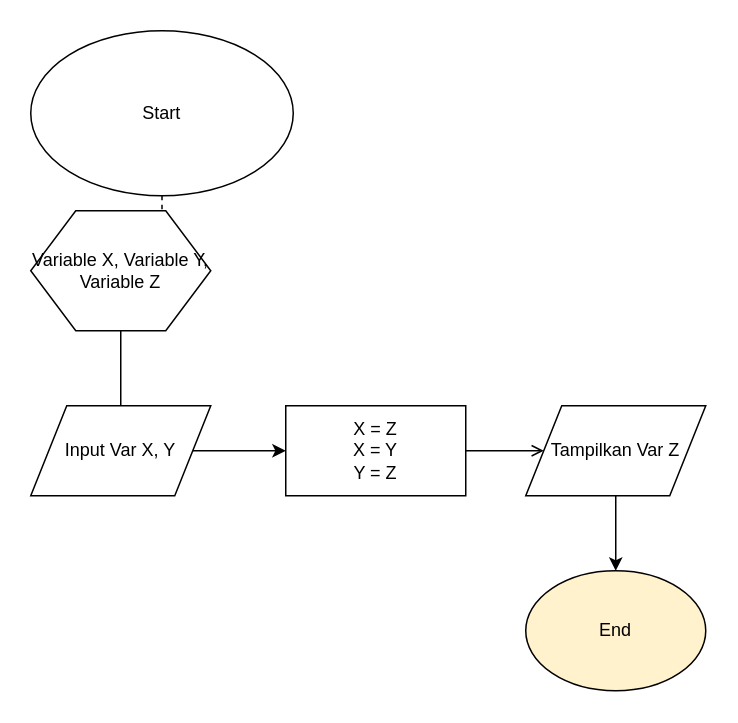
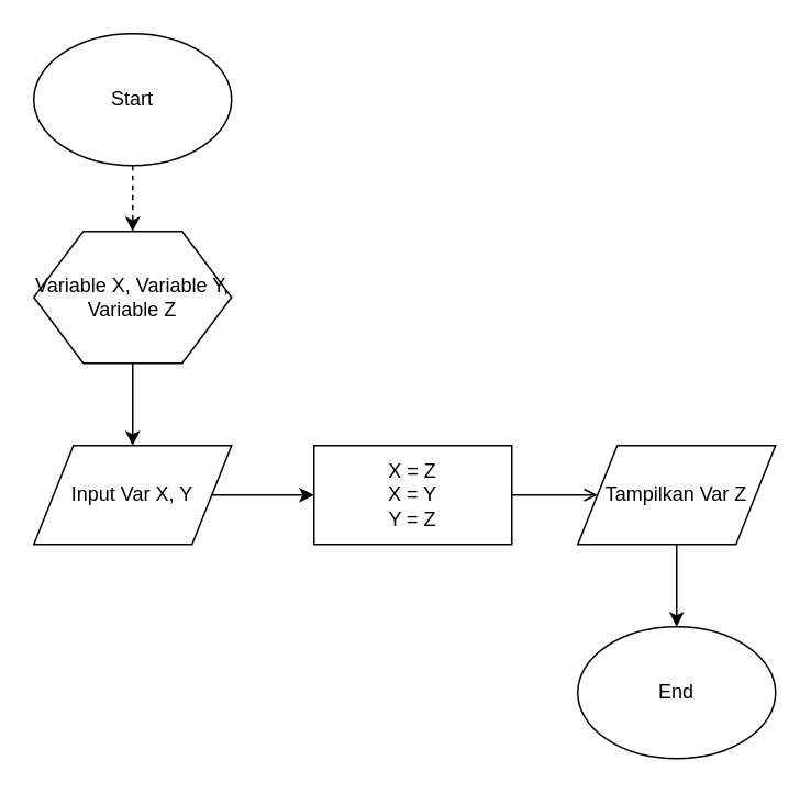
- <mxCell id="3" value="Start" style="ellipse;whiteSpace=wrap;html=1;" vertex="1" parent="1"><mxGeometry x="20" y="20" width="175" height="110" as="geometry" /></mxCell>
+ <mxCell id="3" value="Start" style="ellipse;whiteSpace=wrap;html=1;" vertex="1" parent="1"><mxGeometry x="20" y="20" width="120" height="80" as="geometry" /></mxCell>
- <mxCell id="4" value="" style="edgeStyle=orthogonalEdgeStyle;rounded=0;orthogonalLoop=1;jettySize=auto;html=1;endArrow=none;" edge="1" parent="1" source="5" target="7"><mxGeometry relative="1" as="geometry" /></mxCell>
+ <mxCell id="4" value="" style="edgeStyle=orthogonalEdgeStyle;rounded=0;orthogonalLoop=1;jettySize=auto;html=1;" edge="1" parent="1" source="5" target="7"><mxGeometry relative="1" as="geometry" /></mxCell>
- <mxCell id="12" value="End" style="ellipse;whiteSpace=wrap;html=1;fillColor=#fff2cc;" vertex="1" parent="1"><mxGeometry x="350" y="380" width="120" height="80" as="geometry" /></mxCell>
+ <mxCell id="12" value="End" style="ellipse;whiteSpace=wrap;html=1;" vertex="1" parent="1"><mxGeometry x="350" y="380" width="120" height="80" as="geometry" /></mxCell>
